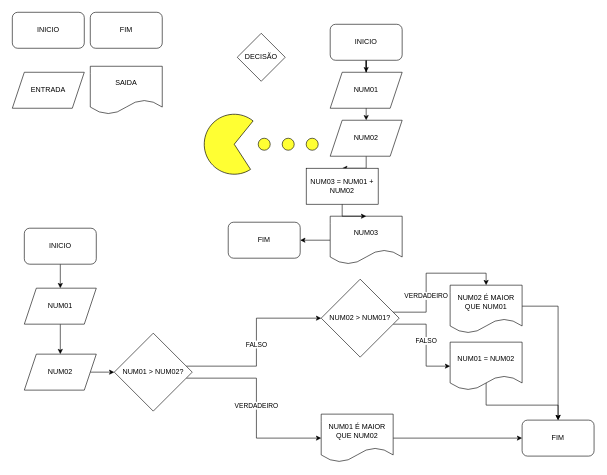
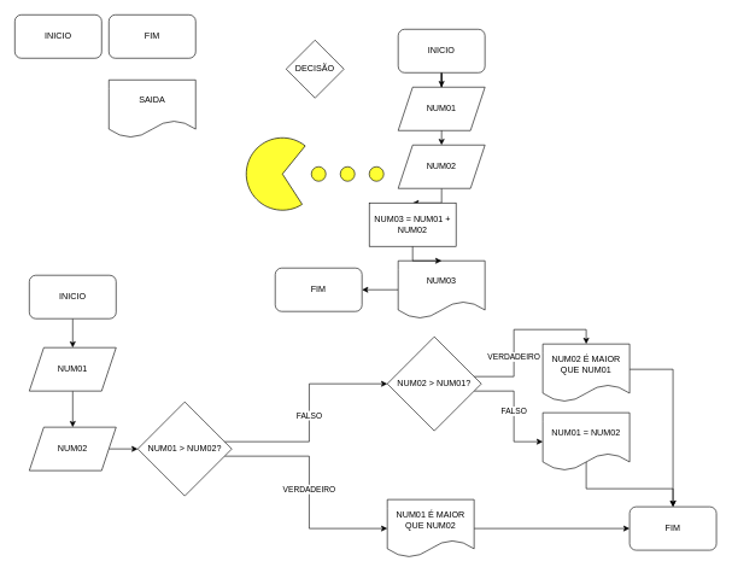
- <mxCell id="4" value="ENTRADA" style="shape=parallelogram;perimeter=parallelogramPerimeter;whiteSpace=wrap;html=1;fixedSize=1;" vertex="1" parent="1"><mxGeometry x="20" y="120" width="120" height="60" as="geometry" /></mxCell>
